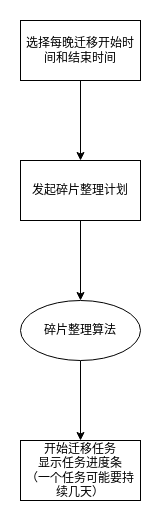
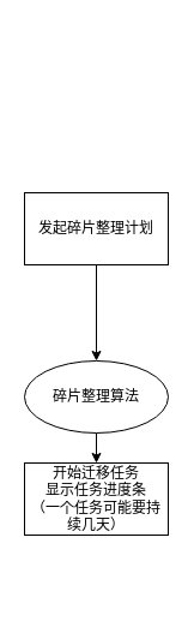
- <mxCell id="3" value="选择每晚迁移开始时间和结束时间" style="whiteSpace=wrap;html=1;rounded=0;" vertex="1" parent="1"><mxGeometry x="20" y="20" width="120" height="60" as="geometry" /></mxCell>
- <mxCell id="2" value="" style="edgeStyle=orthogonalEdgeStyle;rounded=0;orthogonalLoop=1;jettySize=auto;html=1;" edge="1" parent="1" source="3" target="5"><mxGeometry relative="1" as="geometry" /></mxCell>
- <mxCell id="8" value="开始迁移任务&lt;br&gt;显示任务进度条&lt;br&gt;（一个任务可能要持续几天）" style="whiteSpace=wrap;html=1;rounded=0;" vertex="1" parent="1"><mxGeometry x="20" y="440" width="120" height="60" as="geometry" /></mxCell>
+ <mxCell id="8" value="开始迁移任务&lt;br&gt;显示任务进度条&lt;br&gt;（一个任务可能要持续几天）" style="whiteSpace=wrap;html=1;rounded=0;" vertex="1" parent="1"><mxGeometry x="20" y="385" width="120" height="60" as="geometry" /></mxCell>
